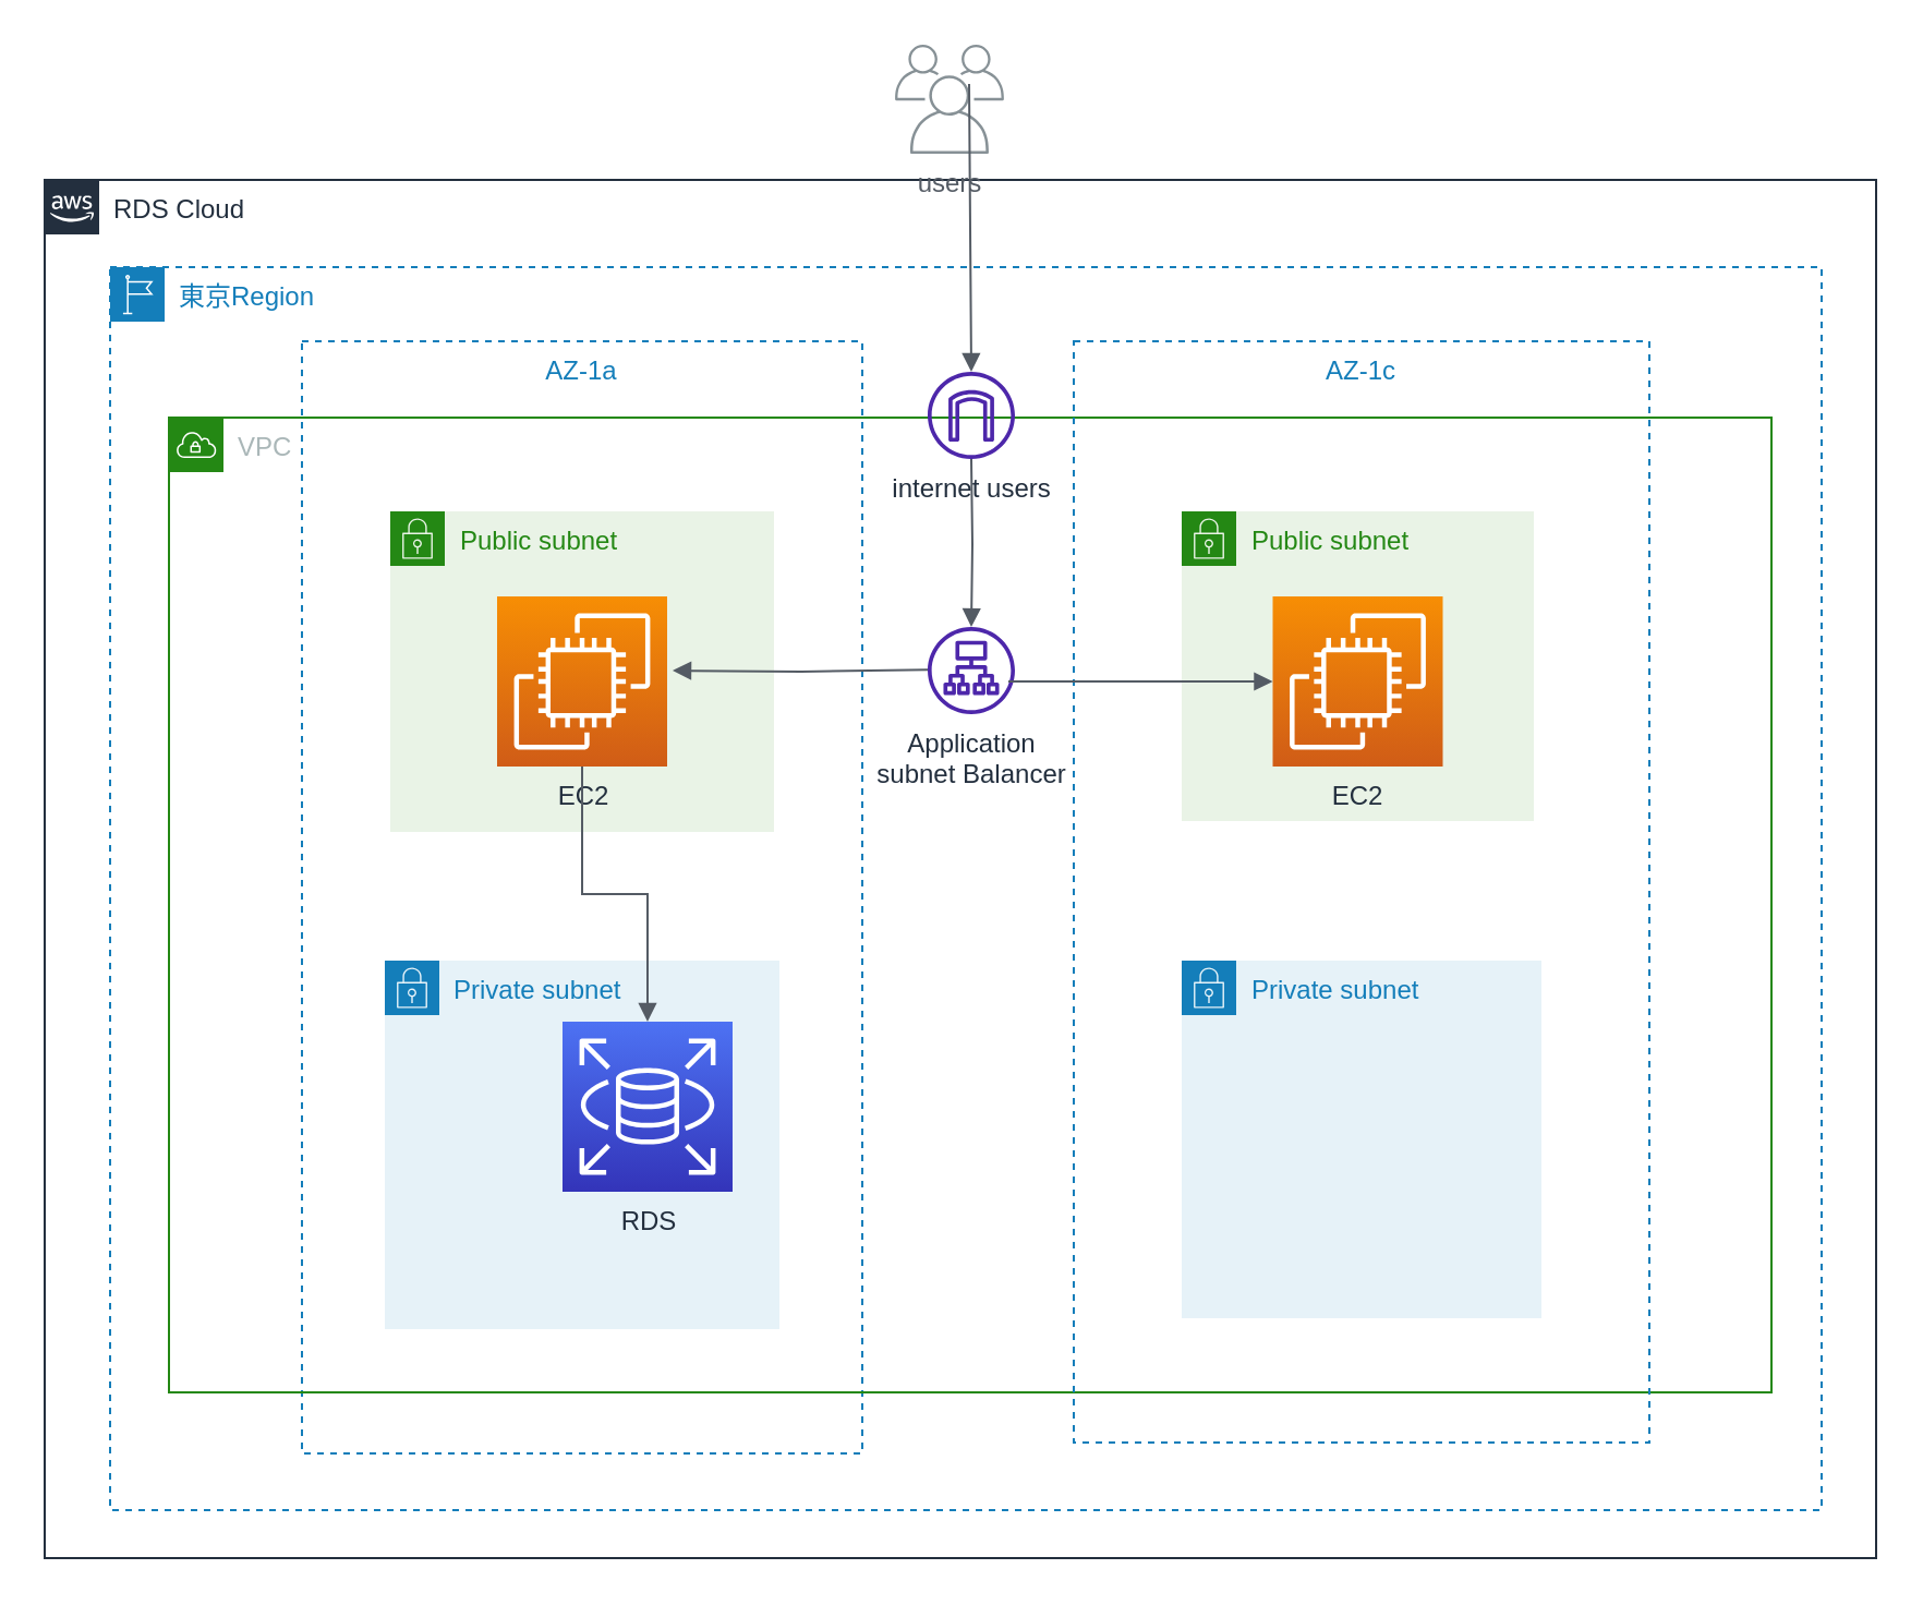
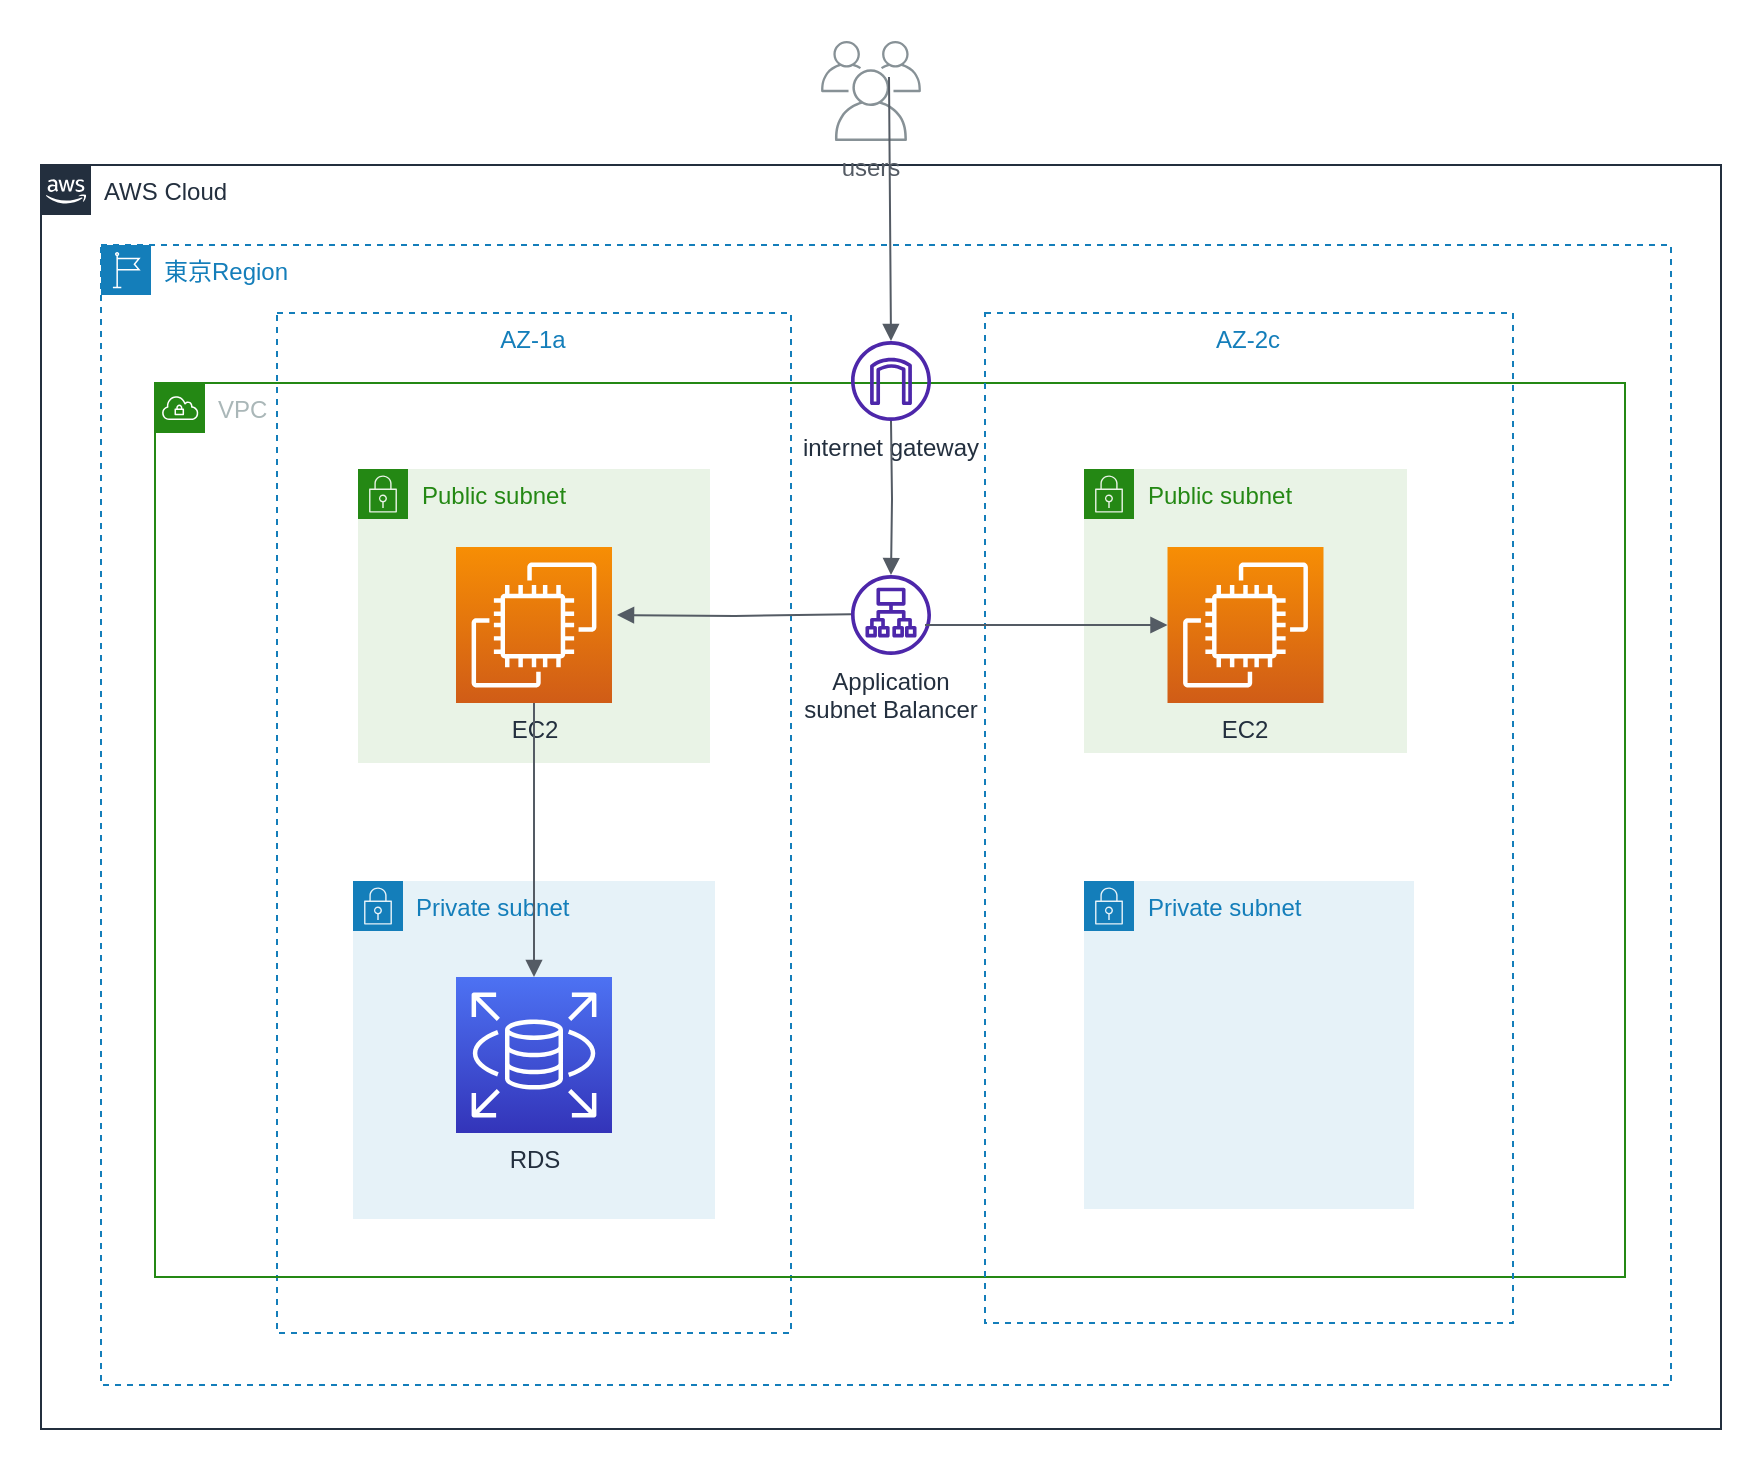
- <mxCell id="4" value="RDS Cloud" style="points=[[0,0],[0.25,0],[0.5,0],[0.75,0],[1,0],[1,0.25],[1,0.5],[1,0.75],[1,1],[0.75,1],[0.5,1],[0.25,1],[0,1],[0,0.75],[0,0.5],[0,0.25]];outlineConnect=0;gradientColor=none;html=1;whiteSpace=wrap;fontSize=12;fontStyle=0;shape=mxgraph.aws4.group;grIcon=mxgraph.aws4.group_aws_cloud_alt;strokeColor=#232F3E;fillColor=none;verticalAlign=top;align=left;spacingLeft=30;fontColor=#232F3E;dashed=0;labelBackgroundColor=#ffffff;container=1;pointerEvents=0;collapsible=0;recursiveResize=0;movable=0;resizable=0;rotatable=0;deletable=0;editable=0;locked=1;connectable=0;" parent="1" vertex="1"><mxGeometry x="20" y="82" width="840" height="632" as="geometry" /></mxCell>
+ <mxCell id="4" value="AWS Cloud" style="points=[[0,0],[0.25,0],[0.5,0],[0.75,0],[1,0],[1,0.25],[1,0.5],[1,0.75],[1,1],[0.75,1],[0.5,1],[0.25,1],[0,1],[0,0.75],[0,0.5],[0,0.25]];outlineConnect=0;gradientColor=none;html=1;whiteSpace=wrap;fontSize=12;fontStyle=0;shape=mxgraph.aws4.group;grIcon=mxgraph.aws4.group_aws_cloud_alt;strokeColor=#232F3E;fillColor=none;verticalAlign=top;align=left;spacingLeft=30;fontColor=#232F3E;dashed=0;labelBackgroundColor=#ffffff;container=1;pointerEvents=0;collapsible=0;recursiveResize=0;movable=0;resizable=0;rotatable=0;deletable=0;editable=0;locked=1;connectable=0;" parent="1" vertex="1"><mxGeometry x="20" y="82" width="840" height="632" as="geometry" /></mxCell>
- <mxCell id="12" value="AZ-1c" style="fillColor=none;strokeColor=#147EBA;dashed=1;verticalAlign=top;fontStyle=0;fontColor=#147EBA;whiteSpace=wrap;html=1;movable=0;resizable=0;rotatable=0;deletable=0;editable=0;locked=1;connectable=0;" parent="1" vertex="1"><mxGeometry x="492" y="156" width="264" height="505" as="geometry" /></mxCell>
+ <mxCell id="12" value="AZ-2c" style="fillColor=none;strokeColor=#147EBA;dashed=1;verticalAlign=top;fontStyle=0;fontColor=#147EBA;whiteSpace=wrap;html=1;movable=0;resizable=0;rotatable=0;deletable=0;editable=0;locked=1;connectable=0;" parent="1" vertex="1"><mxGeometry x="492" y="156" width="264" height="505" as="geometry" /></mxCell>
- <mxCell id="16" value="internet users" style="sketch=0;outlineConnect=0;fontColor=#232F3E;gradientColor=none;fillColor=#4D27AA;strokeColor=none;dashed=0;verticalLabelPosition=bottom;verticalAlign=top;align=center;html=1;fontSize=12;fontStyle=0;aspect=fixed;pointerEvents=1;shape=mxgraph.aws4.internet_gateway;fontFamily=Helvetica;" parent="1" vertex="1"><mxGeometry x="425" y="170" width="40" height="40" as="geometry" /></mxCell>
+ <mxCell id="16" value="internet gateway" style="sketch=0;outlineConnect=0;fontColor=#232F3E;gradientColor=none;fillColor=#4D27AA;strokeColor=none;dashed=0;verticalLabelPosition=bottom;verticalAlign=top;align=center;html=1;fontSize=12;fontStyle=0;aspect=fixed;pointerEvents=1;shape=mxgraph.aws4.internet_gateway;fontFamily=Helvetica;" parent="1" vertex="1"><mxGeometry x="425" y="170" width="40" height="40" as="geometry" /></mxCell>
- <mxCell id="9" value="RDS" style="sketch=0;points=[[0,0,0],[0.25,0,0],[0.5,0,0],[0.75,0,0],[1,0,0],[0,1,0],[0.25,1,0],[0.5,1,0],[0.75,1,0],[1,1,0],[0,0.25,0],[0,0.5,0],[0,0.75,0],[1,0.25,0],[1,0.5,0],[1,0.75,0]];outlineConnect=0;fontColor=#232F3E;gradientColor=#4D72F3;gradientDirection=north;fillColor=#3334B9;strokeColor=#ffffff;dashed=0;verticalLabelPosition=bottom;verticalAlign=top;align=center;html=1;fontSize=12;fontStyle=0;aspect=fixed;shape=mxgraph.aws4.resourceIcon;resIcon=mxgraph.aws4.rds;fontFamily=Helvetica;" parent="5" vertex="1"><mxGeometry x="207.5" y="346" width="78" height="78" as="geometry" /></mxCell>
+ <mxCell id="9" value="RDS" style="sketch=0;points=[[0,0,0],[0.25,0,0],[0.5,0,0],[0.75,0,0],[1,0,0],[0,1,0],[0.25,1,0],[0.5,1,0],[0.75,1,0],[1,1,0],[0,0.25,0],[0,0.5,0],[0,0.75,0],[1,0.25,0],[1,0.5,0],[1,0.75,0]];outlineConnect=0;fontColor=#232F3E;gradientColor=#4D72F3;gradientDirection=north;fillColor=#3334B9;strokeColor=#ffffff;dashed=0;verticalLabelPosition=bottom;verticalAlign=top;align=center;html=1;fontSize=12;fontStyle=0;aspect=fixed;shape=mxgraph.aws4.resourceIcon;resIcon=mxgraph.aws4.rds;fontFamily=Helvetica;" parent="5" vertex="1"><mxGeometry x="177.5" y="366" width="78" height="78" as="geometry" /></mxCell>
